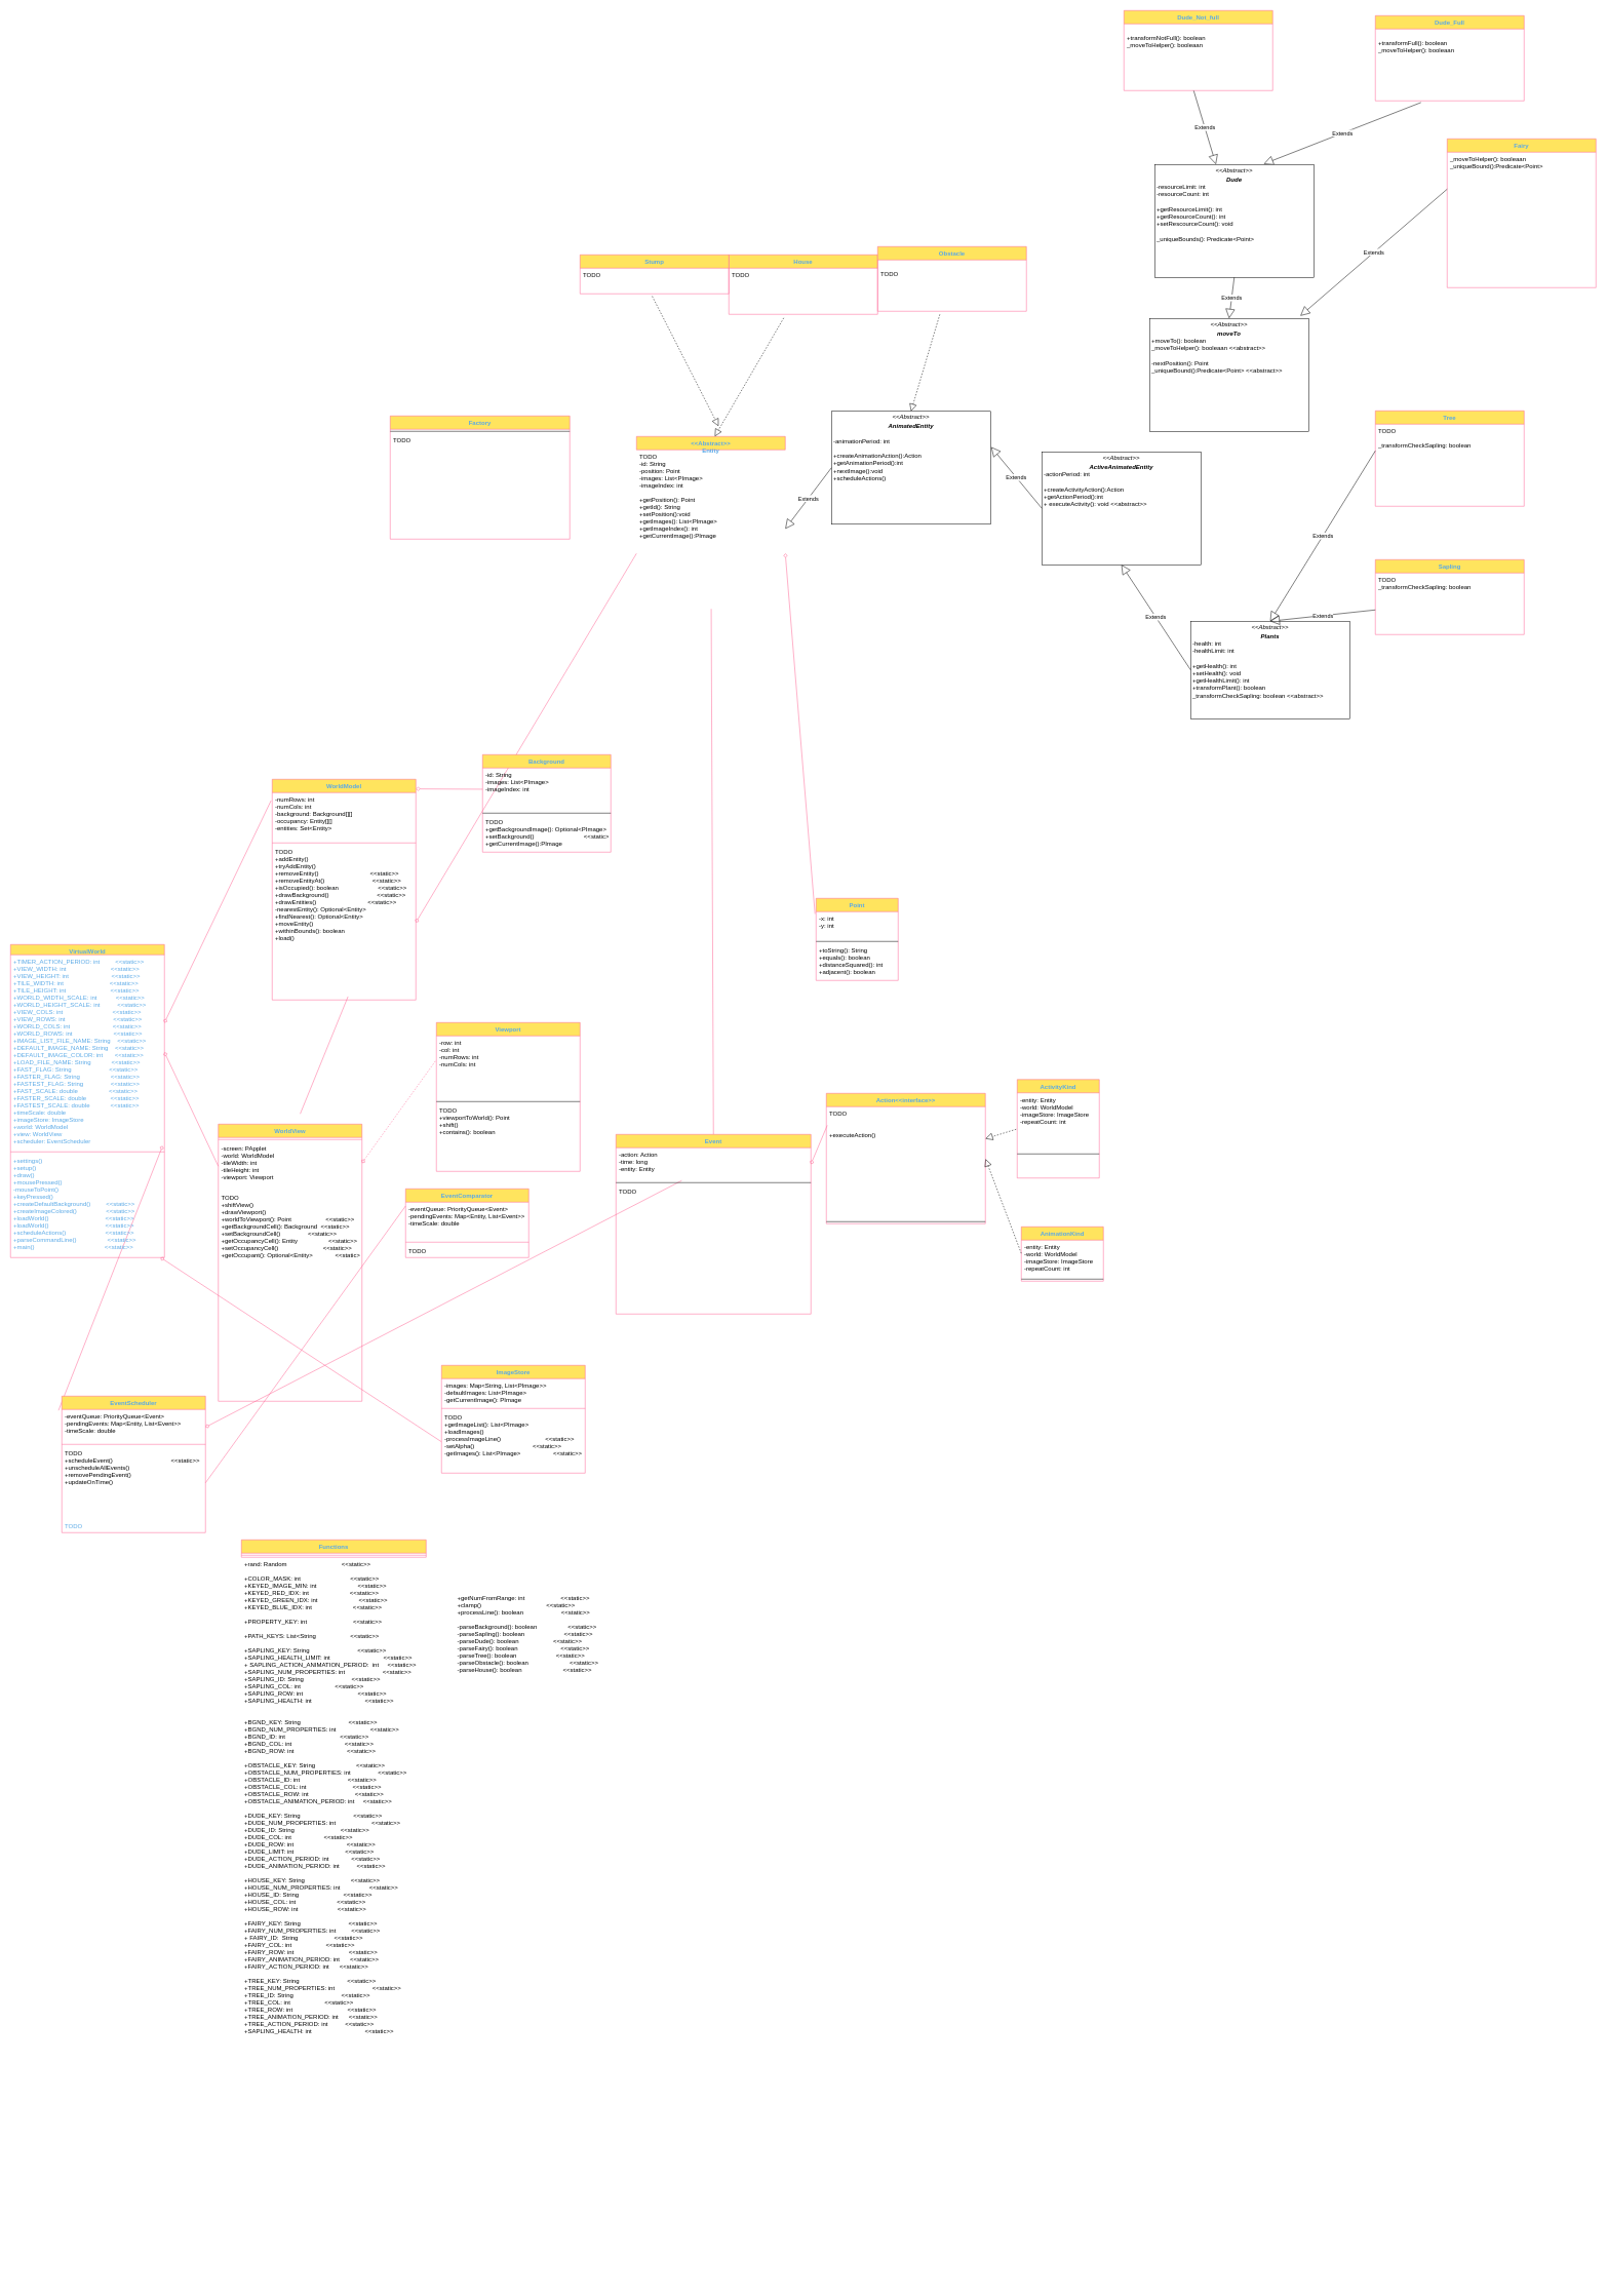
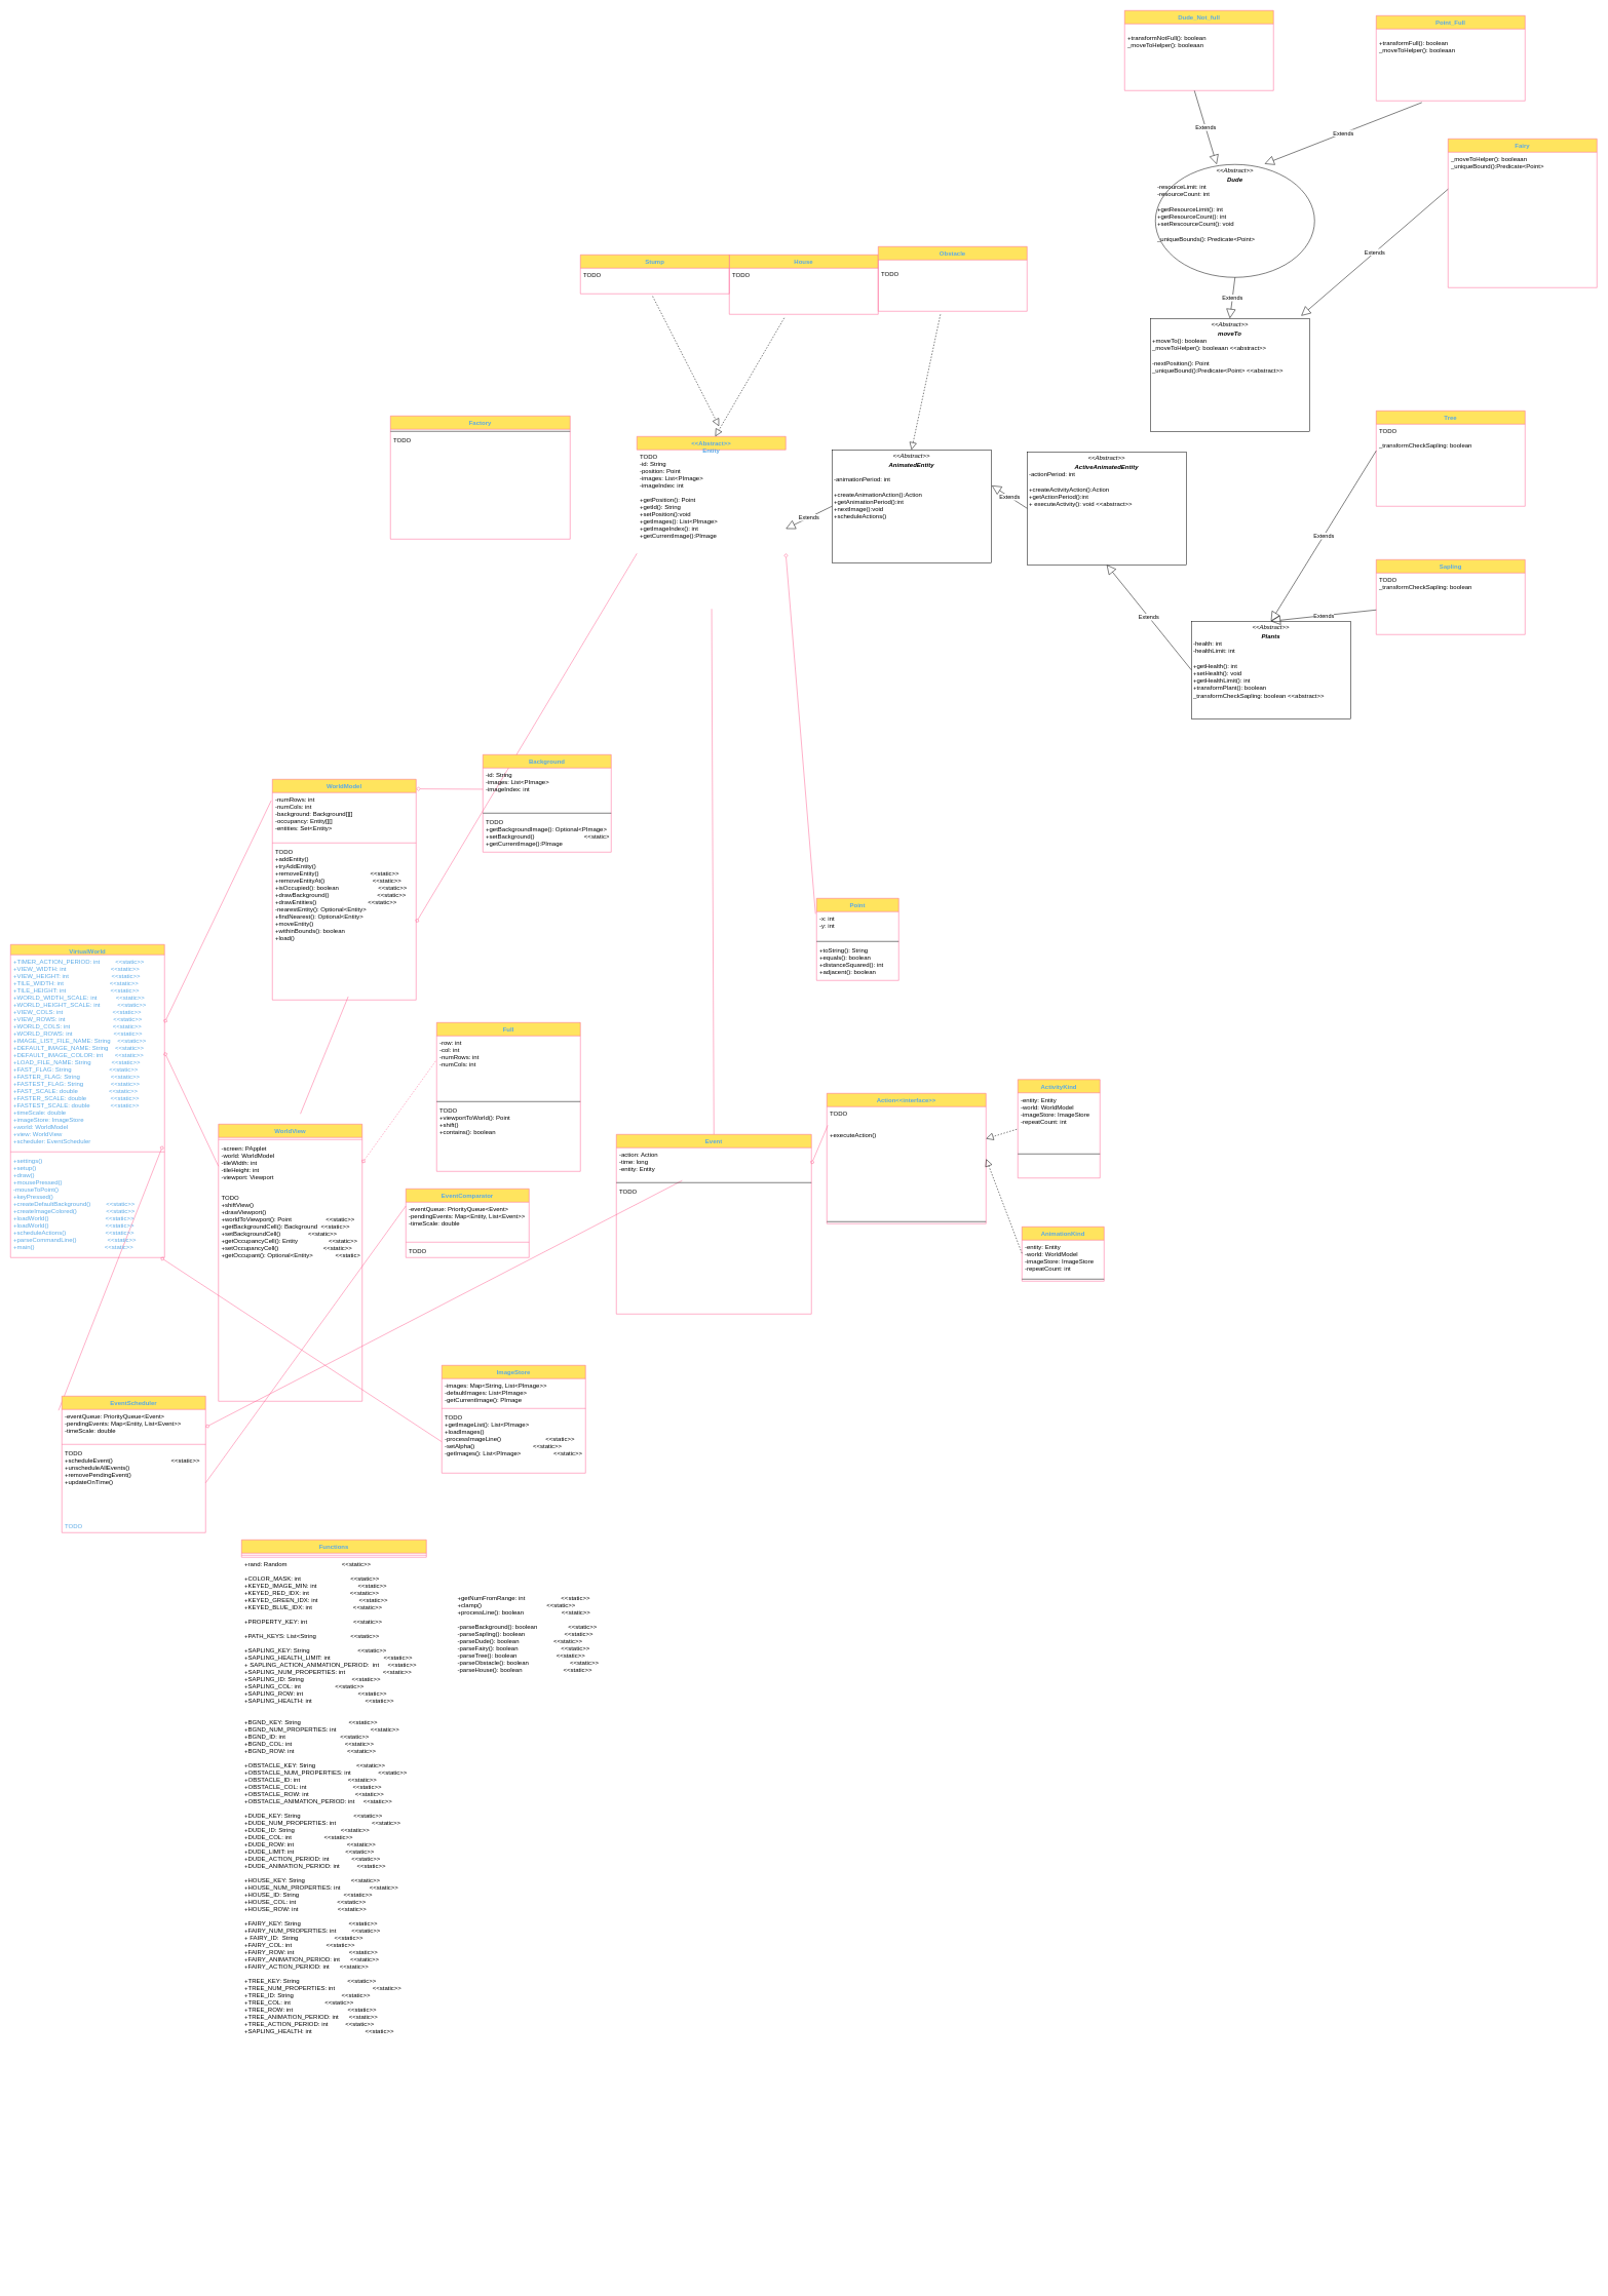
- <mxCell id="76" value="Dude_Full" style="swimlane;fontStyle=1;align=center;verticalAlign=top;childLayout=stackLayout;horizontal=1;startSize=26;horizontalStack=0;resizeParent=1;resizeParentMax=0;resizeLast=0;collapsible=1;marginBottom=0;hachureGap=4;pointerEvents=0;sketch=0;fontColor=#5AA9E6;strokeColor=#FF6392;fillColor=#FFE45E;" parent="1" vertex="1"><mxGeometry x="2680" y="30" width="290" height="166" as="geometry" /></mxCell>
+ <mxCell id="76" value="Point_Full" style="swimlane;fontStyle=1;align=center;verticalAlign=top;childLayout=stackLayout;horizontal=1;startSize=26;horizontalStack=0;resizeParent=1;resizeParentMax=0;resizeLast=0;collapsible=1;marginBottom=0;hachureGap=4;pointerEvents=0;sketch=0;fontColor=#5AA9E6;strokeColor=#FF6392;fillColor=#FFE45E;" parent="1" vertex="1"><mxGeometry x="2680" y="30" width="290" height="166" as="geometry" /></mxCell>
- <mxCell id="117" value="&lt;p style=&quot;margin: 0px ; margin-top: 4px ; text-align: center&quot;&gt;&lt;i&gt;&amp;lt;&amp;lt;Abstract&amp;gt;&amp;gt;&lt;/i&gt;&lt;/p&gt;&lt;p style=&quot;margin: 0px ; margin-top: 4px ; text-align: center&quot;&gt;&lt;b&gt;&lt;i&gt;Dude&lt;/i&gt;&lt;/b&gt;&lt;/p&gt;&lt;p style=&quot;margin: 0px ; margin-left: 4px&quot;&gt;-resourceLimit: int&lt;/p&gt;&lt;p style=&quot;margin: 0px ; margin-left: 4px&quot;&gt;-resourceCount: int&lt;/p&gt;&lt;p style=&quot;margin: 0px ; margin-left: 4px&quot;&gt;&lt;br&gt;&lt;/p&gt;&lt;p style=&quot;margin: 0px ; margin-left: 4px&quot;&gt;+getResourceLimit(): int&lt;/p&gt;&lt;p style=&quot;margin: 0px ; margin-left: 4px&quot;&gt;+getResourceCount(): int&lt;/p&gt;&lt;p style=&quot;margin: 0px ; margin-left: 4px&quot;&gt;+setRescourceCount(): void&lt;/p&gt;&lt;p style=&quot;margin: 0px ; margin-left: 4px&quot;&gt;&lt;br&gt;&lt;/p&gt;&lt;p style=&quot;margin: 0px ; margin-left: 4px&quot;&gt;_uniqueBounds(): Predicate&amp;lt;Point&amp;gt;&lt;/p&gt;&lt;p style=&quot;margin: 0px ; margin-left: 4px&quot;&gt;&lt;br&gt;&lt;/p&gt;&lt;p style=&quot;margin: 0px 0px 0px 4px&quot;&gt;&lt;br&gt;&lt;/p&gt;" style="verticalAlign=top;align=left;overflow=fill;fontSize=12;fontFamily=Helvetica;html=1;" vertex="1" parent="1"><mxGeometry x="2250" y="320" width="310" height="220" as="geometry" /></mxCell>
+ <mxCell id="117" value="&lt;p style=&quot;margin: 0px ; margin-top: 4px ; text-align: center&quot;&gt;&lt;i&gt;&amp;lt;&amp;lt;Abstract&amp;gt;&amp;gt;&lt;/i&gt;&lt;/p&gt;&lt;p style=&quot;margin: 0px ; margin-top: 4px ; text-align: center&quot;&gt;&lt;b&gt;&lt;i&gt;Dude&lt;/i&gt;&lt;/b&gt;&lt;/p&gt;&lt;p style=&quot;margin: 0px ; margin-left: 4px&quot;&gt;-resourceLimit: int&lt;/p&gt;&lt;p style=&quot;margin: 0px ; margin-left: 4px&quot;&gt;-resourceCount: int&lt;/p&gt;&lt;p style=&quot;margin: 0px ; margin-left: 4px&quot;&gt;&lt;br&gt;&lt;/p&gt;&lt;p style=&quot;margin: 0px ; margin-left: 4px&quot;&gt;+getResourceLimit(): int&lt;/p&gt;&lt;p style=&quot;margin: 0px ; margin-left: 4px&quot;&gt;+getResourceCount(): int&lt;/p&gt;&lt;p style=&quot;margin: 0px ; margin-left: 4px&quot;&gt;+setRescourceCount(): void&lt;/p&gt;&lt;p style=&quot;margin: 0px ; margin-left: 4px&quot;&gt;&lt;br&gt;&lt;/p&gt;&lt;p style=&quot;margin: 0px ; margin-left: 4px&quot;&gt;_uniqueBounds(): Predicate&amp;lt;Point&amp;gt;&lt;/p&gt;&lt;p style=&quot;margin: 0px ; margin-left: 4px&quot;&gt;&lt;br&gt;&lt;/p&gt;&lt;p style=&quot;margin: 0px 0px 0px 4px&quot;&gt;&lt;br&gt;&lt;/p&gt;" style="ellipse;verticalAlign=top;align=left;overflow=fill;fontSize=12;fontFamily=Helvetica;html=1;" vertex="1" parent="1"><mxGeometry x="2250" y="320" width="310" height="220" as="geometry" /></mxCell>
- <mxCell id="105" value="&lt;p style=&quot;margin: 0px ; margin-top: 4px ; text-align: center&quot;&gt;&lt;i&gt;&amp;lt;&amp;lt;Abstract&amp;gt;&amp;gt;&lt;/i&gt;&lt;/p&gt;&lt;p style=&quot;margin: 0px ; margin-top: 4px ; text-align: center&quot;&gt;&lt;b&gt;&lt;i&gt;AnimatedEntity&lt;/i&gt;&lt;/b&gt;&lt;/p&gt;&lt;p style=&quot;margin: 0px ; margin-left: 4px&quot;&gt;&lt;br style=&quot;padding: 0px ; margin: 0px&quot;&gt;-animationPeriod: int&lt;br&gt;&lt;/p&gt;&lt;p style=&quot;margin: 0px ; margin-left: 4px&quot;&gt;&lt;br&gt;&lt;/p&gt;&lt;p style=&quot;margin: 0px ; margin-left: 4px&quot;&gt;+createAnimationAction():Action&lt;/p&gt;&lt;p style=&quot;margin: 0px ; margin-left: 4px&quot;&gt;+getAnimationPeriod():int&lt;/p&gt;&lt;p style=&quot;margin: 0px ; margin-left: 4px&quot;&gt;+nextImage():void&lt;span&gt;&#09;&lt;/span&gt;&lt;/p&gt;&lt;p style=&quot;margin: 0px 0px 0px 4px&quot;&gt;+scheduleActions()&amp;nbsp; &amp;nbsp; &amp;nbsp; &amp;nbsp; &amp;nbsp; &amp;nbsp; &amp;nbsp; &amp;nbsp; &amp;nbsp; &amp;nbsp; &amp;nbsp; &amp;nbsp; &amp;nbsp; &amp;nbsp; &amp;nbsp;&lt;br style=&quot;padding: 0px ; margin: 0px&quot;&gt;&lt;/p&gt;&lt;p style=&quot;margin: 0px 0px 0px 4px&quot;&gt;&lt;br&gt;&lt;/p&gt;" style="verticalAlign=top;align=left;overflow=fill;fontSize=12;fontFamily=Helvetica;html=1;" parent="1" vertex="1"><mxGeometry x="1620" y="801" width="310" height="220" as="geometry" /></mxCell>
+ <mxCell id="105" value="&lt;p style=&quot;margin: 0px ; margin-top: 4px ; text-align: center&quot;&gt;&lt;i&gt;&amp;lt;&amp;lt;Abstract&amp;gt;&amp;gt;&lt;/i&gt;&lt;/p&gt;&lt;p style=&quot;margin: 0px ; margin-top: 4px ; text-align: center&quot;&gt;&lt;b&gt;&lt;i&gt;AnimatedEntity&lt;/i&gt;&lt;/b&gt;&lt;/p&gt;&lt;p style=&quot;margin: 0px ; margin-left: 4px&quot;&gt;&lt;br style=&quot;padding: 0px ; margin: 0px&quot;&gt;-animationPeriod: int&lt;br&gt;&lt;/p&gt;&lt;p style=&quot;margin: 0px ; margin-left: 4px&quot;&gt;&lt;br&gt;&lt;/p&gt;&lt;p style=&quot;margin: 0px ; margin-left: 4px&quot;&gt;+createAnimationAction():Action&lt;/p&gt;&lt;p style=&quot;margin: 0px ; margin-left: 4px&quot;&gt;+getAnimationPeriod():int&lt;/p&gt;&lt;p style=&quot;margin: 0px ; margin-left: 4px&quot;&gt;+nextImage():void&lt;span&gt;&#09;&lt;/span&gt;&lt;/p&gt;&lt;p style=&quot;margin: 0px 0px 0px 4px&quot;&gt;+scheduleActions()&amp;nbsp; &amp;nbsp; &amp;nbsp; &amp;nbsp; &amp;nbsp; &amp;nbsp; &amp;nbsp; &amp;nbsp; &amp;nbsp; &amp;nbsp; &amp;nbsp; &amp;nbsp; &amp;nbsp; &amp;nbsp; &amp;nbsp;&lt;br style=&quot;padding: 0px ; margin: 0px&quot;&gt;&lt;/p&gt;&lt;p style=&quot;margin: 0px 0px 0px 4px&quot;&gt;&lt;br&gt;&lt;/p&gt;" style="verticalAlign=top;align=left;overflow=fill;fontSize=12;fontFamily=Helvetica;html=1;" parent="1" vertex="1"><mxGeometry x="1620" y="876" width="310" height="220" as="geometry" /></mxCell>
- <mxCell id="112" value="&lt;p style=&quot;margin: 0px ; margin-top: 4px ; text-align: center&quot;&gt;&lt;i&gt;&amp;lt;&amp;lt;Abstract&amp;gt;&amp;gt;&lt;/i&gt;&lt;/p&gt;&lt;p style=&quot;margin: 0px ; margin-top: 4px ; text-align: center&quot;&gt;&lt;b&gt;&lt;i&gt;ActiveAnimatedEntity&lt;/i&gt;&lt;/b&gt;&lt;/p&gt;&lt;p style=&quot;margin: 0px ; margin-left: 4px&quot;&gt;-actionPeriod: int&lt;/p&gt;&lt;p style=&quot;margin: 0px ; margin-left: 4px&quot;&gt;&lt;br&gt;&lt;/p&gt;&lt;p style=&quot;margin: 0px ; margin-left: 4px&quot;&gt;+createActivityAction():Action&lt;/p&gt;&lt;p style=&quot;margin: 0px ; margin-left: 4px&quot;&gt;+getActionPeriod():int&lt;/p&gt;&lt;p style=&quot;margin: 0px 0px 0px 4px&quot;&gt;+ executeActivity(): void &amp;lt;&amp;lt;abstract&amp;gt;&amp;gt;&lt;br&gt;&lt;/p&gt;&lt;p style=&quot;margin: 0px 0px 0px 4px&quot;&gt;&lt;br&gt;&lt;/p&gt;" style="verticalAlign=top;align=left;overflow=fill;fontSize=12;fontFamily=Helvetica;html=1;" parent="1" vertex="1"><mxGeometry x="2030" y="880" width="310" height="220" as="geometry" /></mxCell>
+ <mxCell id="112" value="&lt;p style=&quot;margin: 0px ; margin-top: 4px ; text-align: center&quot;&gt;&lt;i&gt;&amp;lt;&amp;lt;Abstract&amp;gt;&amp;gt;&lt;/i&gt;&lt;/p&gt;&lt;p style=&quot;margin: 0px ; margin-top: 4px ; text-align: center&quot;&gt;&lt;b&gt;&lt;i&gt;ActiveAnimatedEntity&lt;/i&gt;&lt;/b&gt;&lt;/p&gt;&lt;p style=&quot;margin: 0px ; margin-left: 4px&quot;&gt;-actionPeriod: int&lt;/p&gt;&lt;p style=&quot;margin: 0px ; margin-left: 4px&quot;&gt;&lt;br&gt;&lt;/p&gt;&lt;p style=&quot;margin: 0px ; margin-left: 4px&quot;&gt;+createActivityAction():Action&lt;/p&gt;&lt;p style=&quot;margin: 0px ; margin-left: 4px&quot;&gt;+getActionPeriod():int&lt;/p&gt;&lt;p style=&quot;margin: 0px 0px 0px 4px&quot;&gt;+ executeActivity(): void &amp;lt;&amp;lt;abstract&amp;gt;&amp;gt;&lt;br&gt;&lt;/p&gt;&lt;p style=&quot;margin: 0px 0px 0px 4px&quot;&gt;&lt;br&gt;&lt;/p&gt;" style="verticalAlign=top;align=left;overflow=fill;fontSize=12;fontFamily=Helvetica;html=1;" parent="1" vertex="1"><mxGeometry x="2000" y="880" width="310" height="220" as="geometry" /></mxCell>
- <mxCell id="48" value="Viewport" style="swimlane;fontStyle=1;align=center;verticalAlign=top;childLayout=stackLayout;horizontal=1;startSize=26;horizontalStack=0;resizeParent=1;resizeParentMax=0;resizeLast=0;collapsible=1;marginBottom=0;hachureGap=4;pointerEvents=0;sketch=0;fontColor=#5AA9E6;strokeColor=#FF6392;fillColor=#FFE45E;" parent="1" vertex="1"><mxGeometry x="850" y="1992.04" width="280" height="290" as="geometry" /></mxCell>
+ <mxCell id="48" value="Full" style="swimlane;fontStyle=1;align=center;verticalAlign=top;childLayout=stackLayout;horizontal=1;startSize=26;horizontalStack=0;resizeParent=1;resizeParentMax=0;resizeLast=0;collapsible=1;marginBottom=0;hachureGap=4;pointerEvents=0;sketch=0;fontColor=#5AA9E6;strokeColor=#FF6392;fillColor=#FFE45E;" parent="1" vertex="1"><mxGeometry x="850" y="1992.04" width="280" height="290" as="geometry" /></mxCell>
